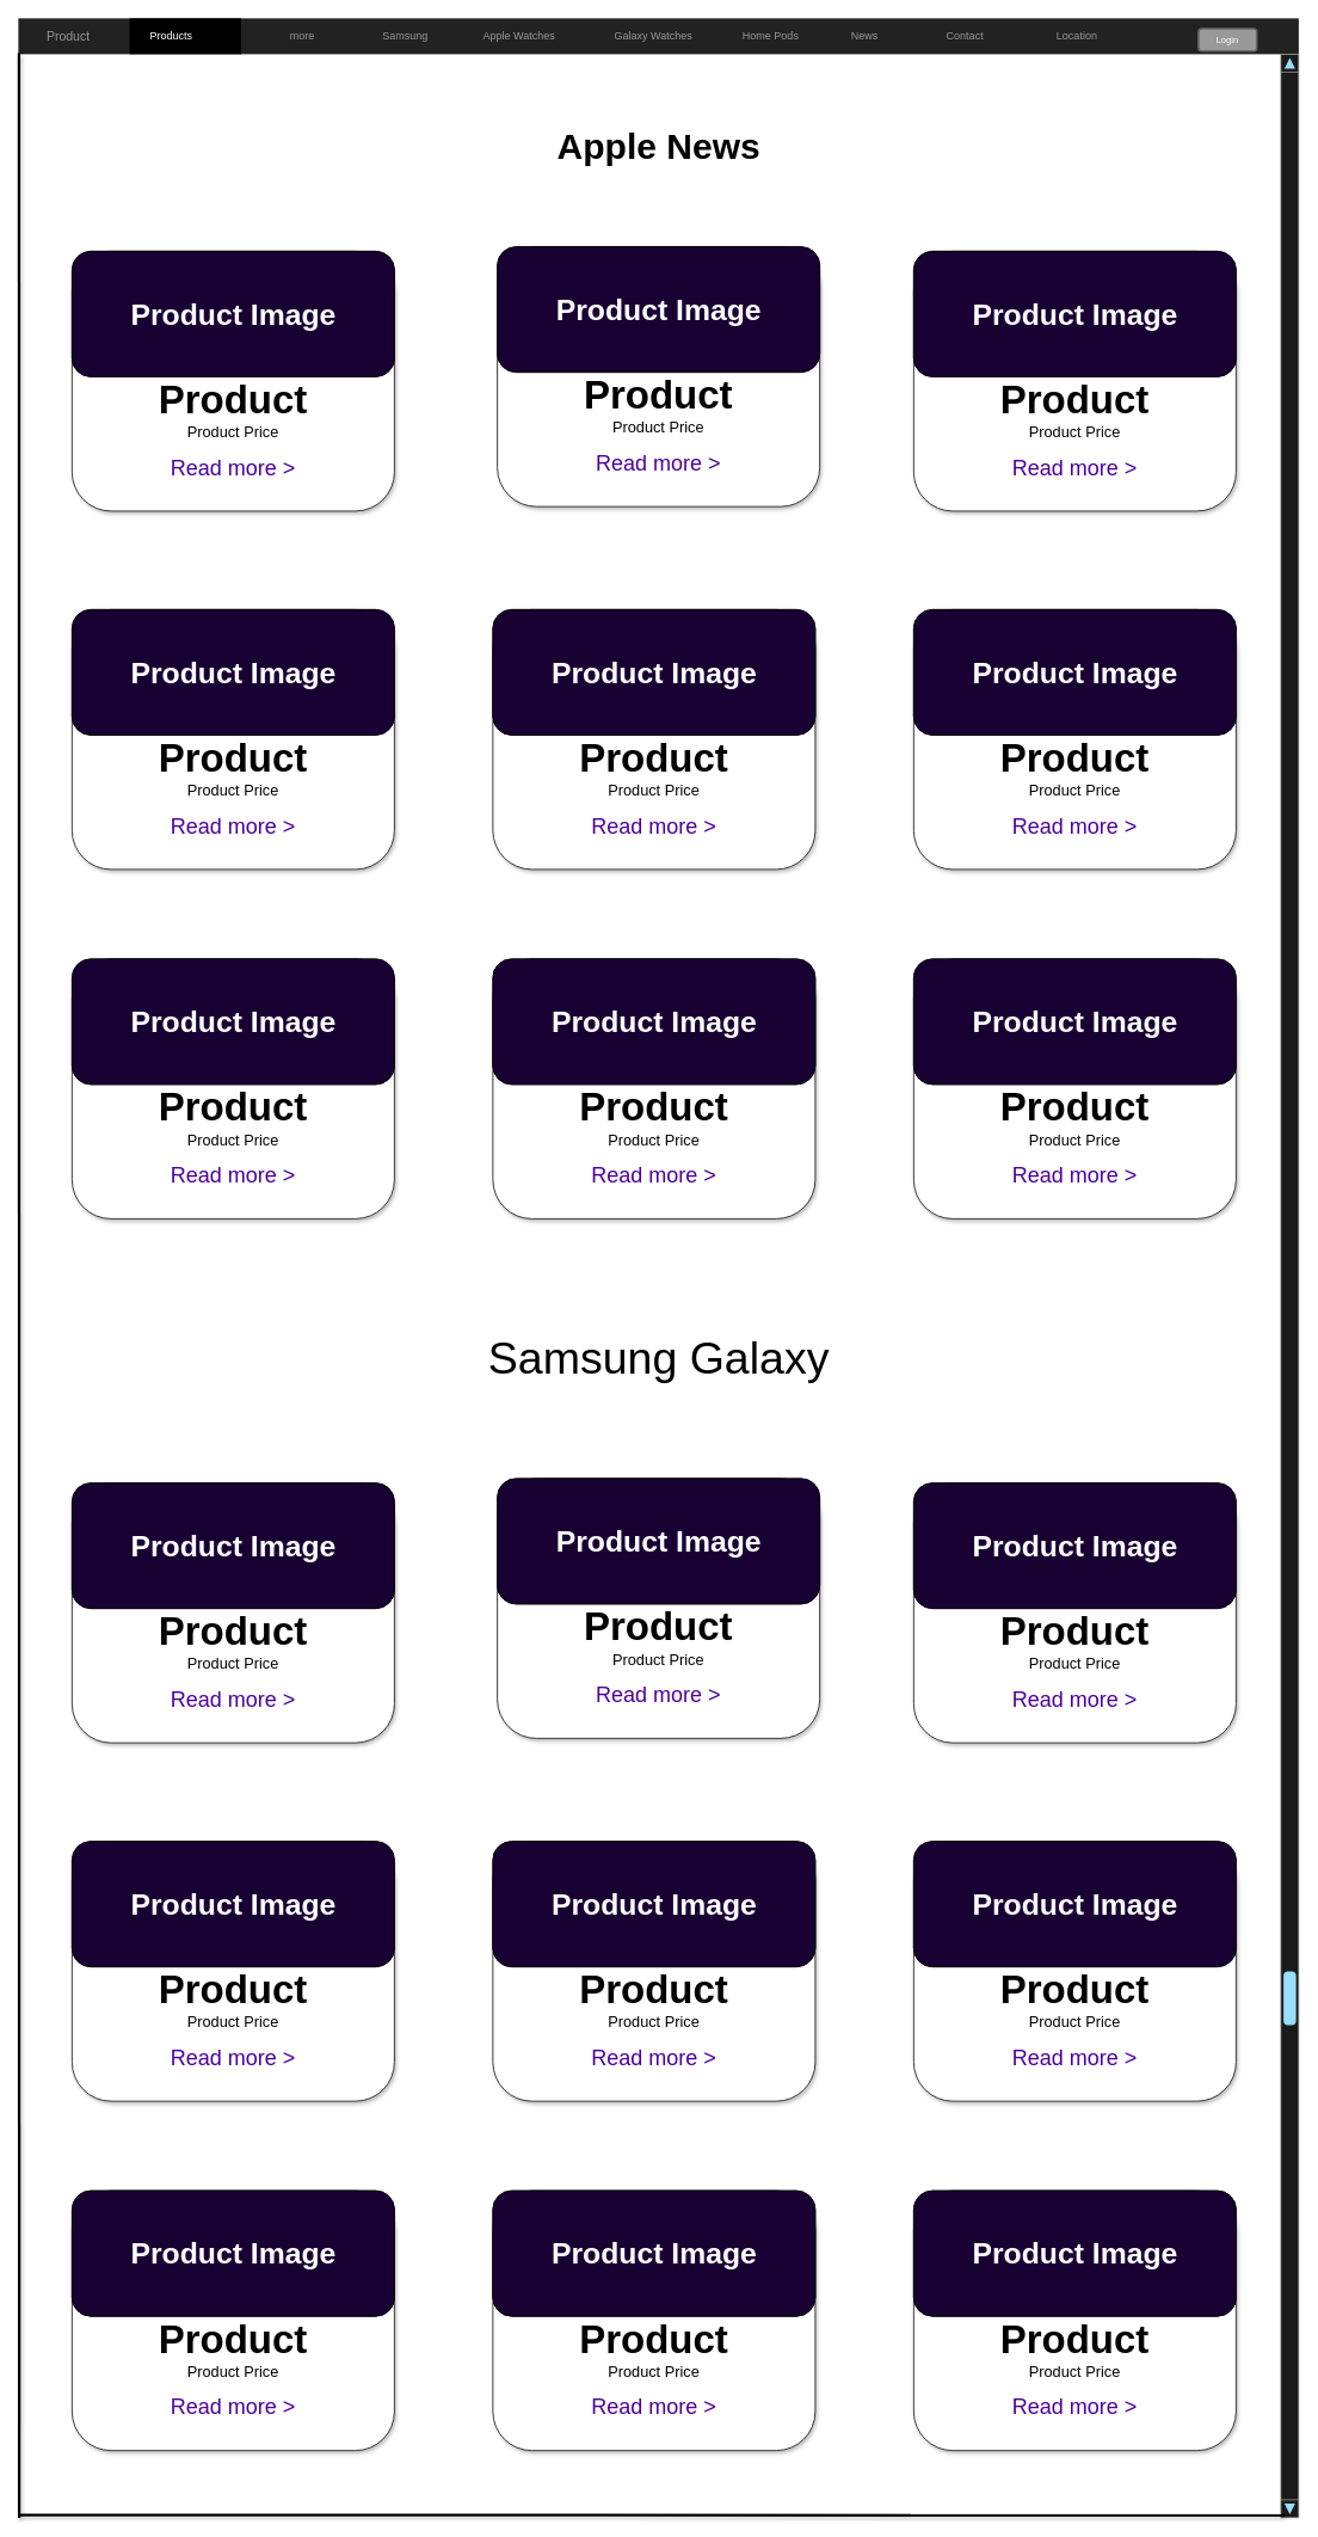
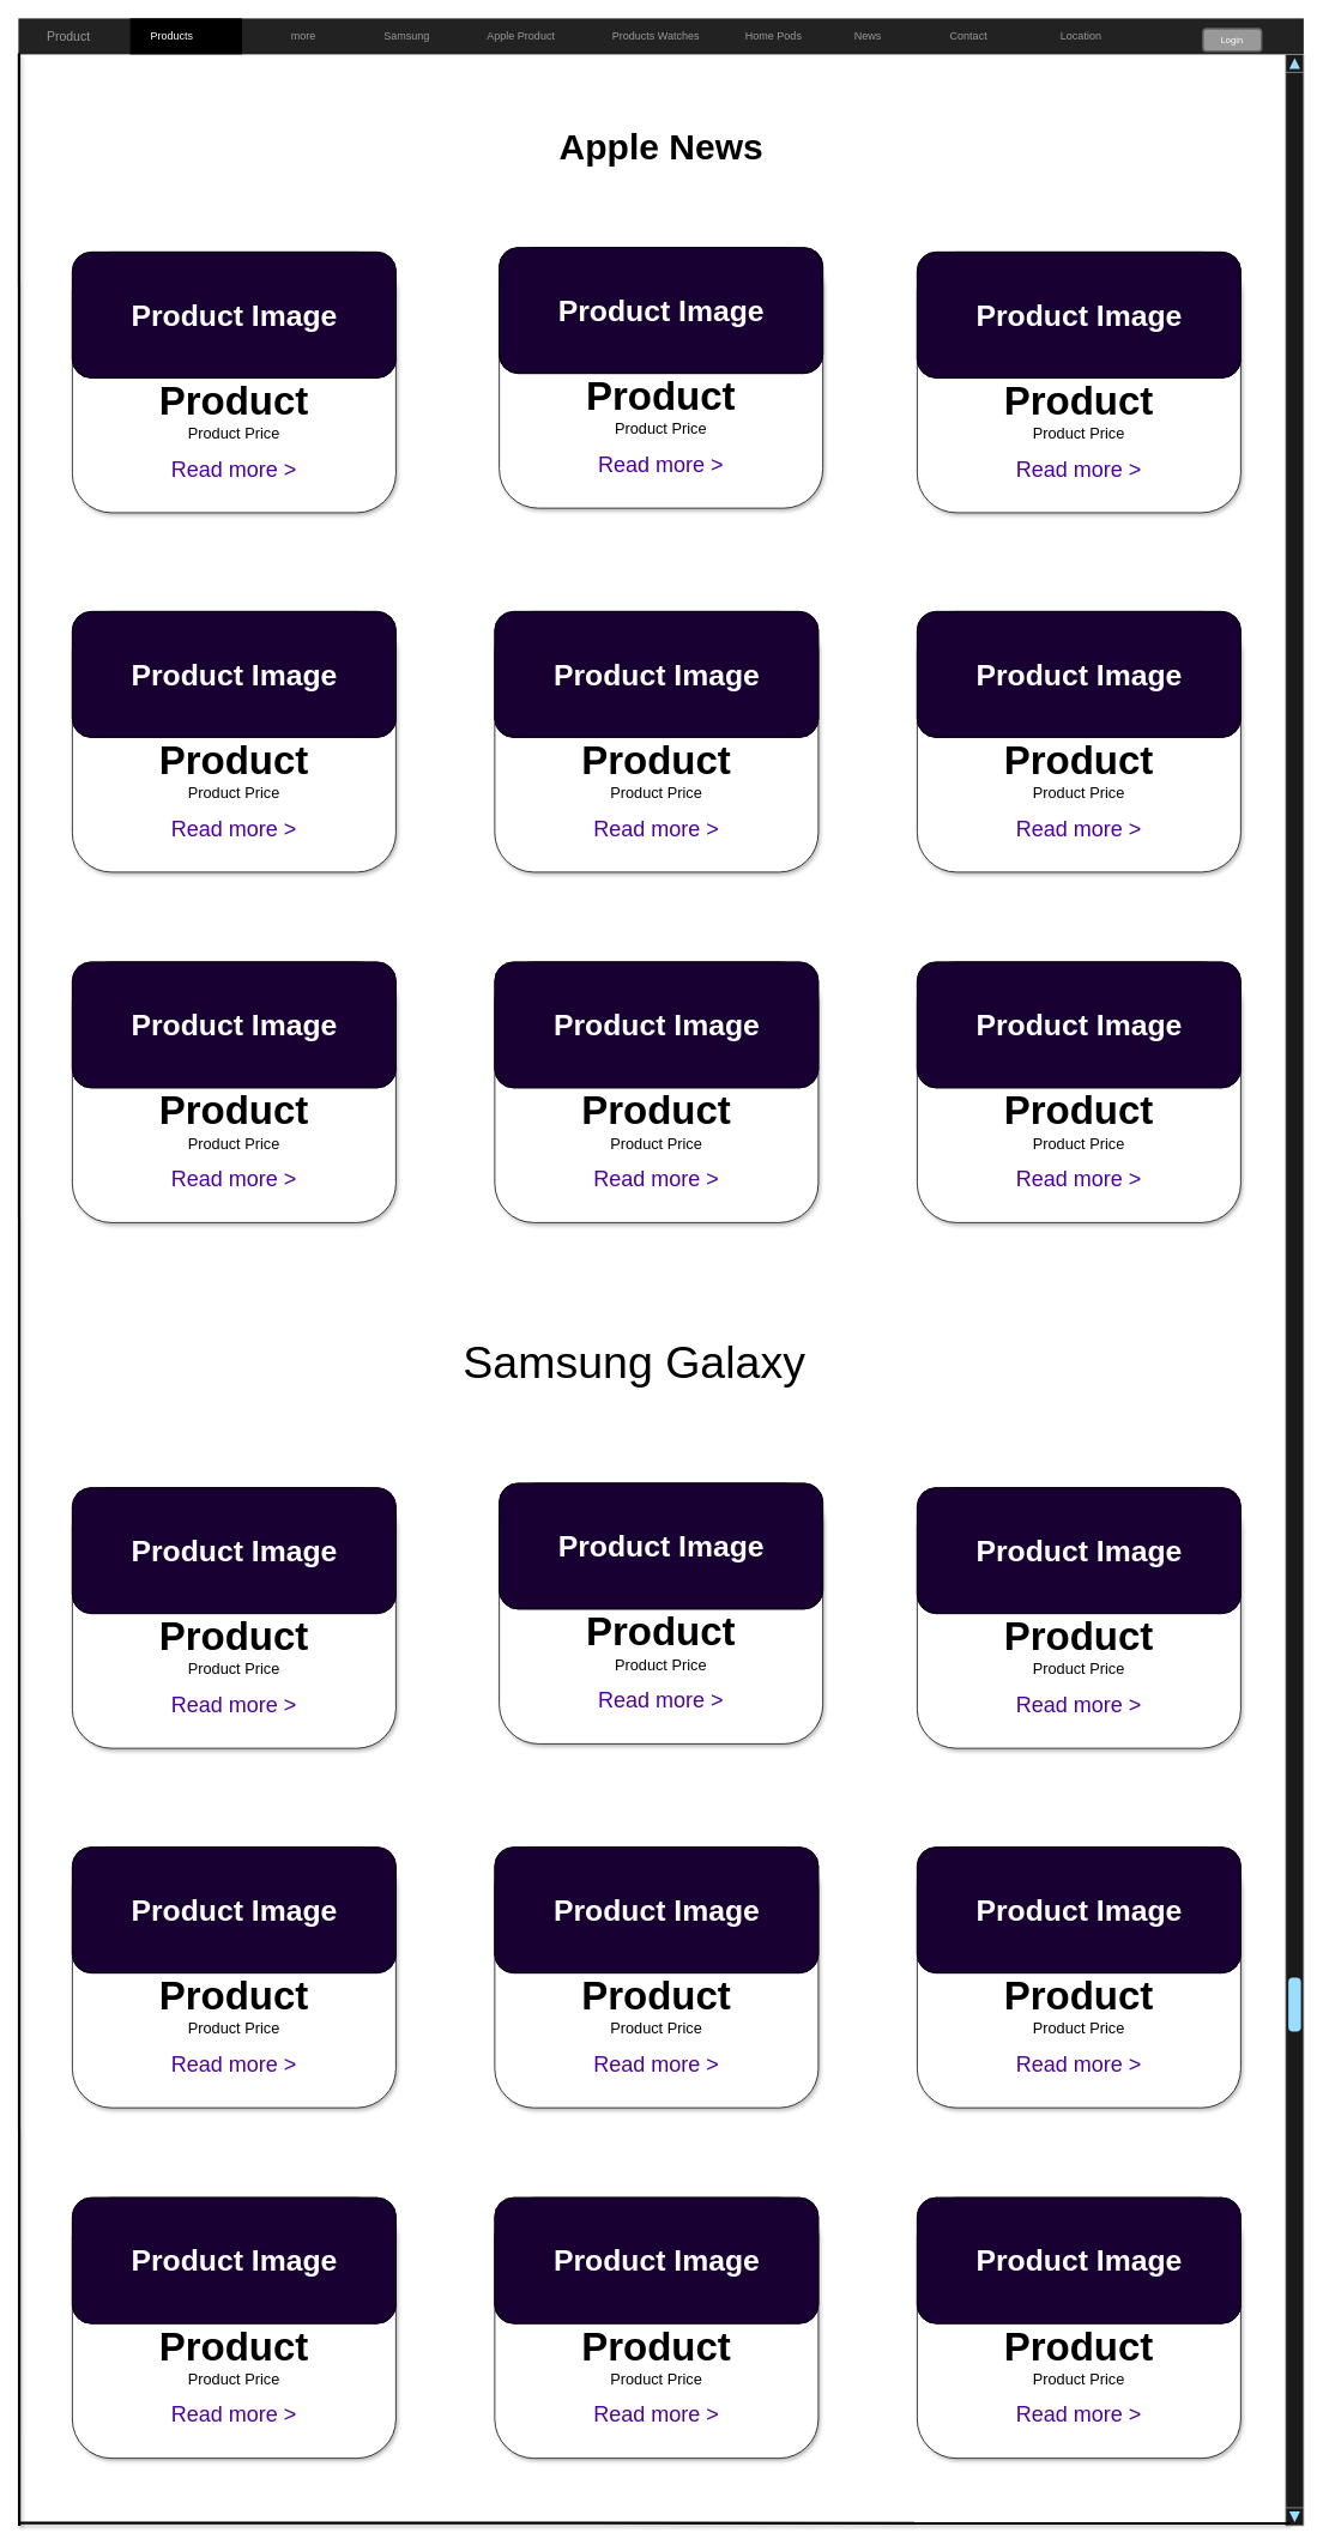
- <mxCell id="4" value="Apple Watches" style="html=1;shadow=0;dashed=0;fillColor=none;strokeColor=none;shape=mxgraph.bootstrap.rect;fontColor=#999999;whiteSpace=wrap;" parent="2" vertex="1"><mxGeometry x="497.391" width="125.125" height="40" as="geometry" /></mxCell>
+ <mxCell id="4" value="Apple Product" style="html=1;shadow=0;dashed=0;fillColor=none;strokeColor=none;shape=mxgraph.bootstrap.rect;fontColor=#999999;whiteSpace=wrap;" parent="2" vertex="1"><mxGeometry x="497.391" width="125.125" height="40" as="geometry" /></mxCell>
- <mxCell id="10" value="Galaxy Watches" style="html=1;shadow=0;dashed=0;fillColor=none;strokeColor=none;shape=mxgraph.bootstrap.rect;fontColor=#999999;whiteSpace=wrap;" parent="2" vertex="1"><mxGeometry x="646.609" width="125.125" height="40" as="geometry" /></mxCell>
+ <mxCell id="10" value="Products Watches" style="html=1;shadow=0;dashed=0;fillColor=none;strokeColor=none;shape=mxgraph.bootstrap.rect;fontColor=#999999;whiteSpace=wrap;" parent="2" vertex="1"><mxGeometry x="646.609" width="125.125" height="40" as="geometry" /></mxCell>
- <mxCell id="128" value="Samsung Galaxy" style="text;html=1;resizable=0;autosize=1;align=center;verticalAlign=middle;points=[];fillColor=none;strokeColor=none;rounded=0;fontSize=50;labelBackgroundColor=#FFFFFF;" parent="1" vertex="1"><mxGeometry x="535" y="1480" width="400" height="70" as="geometry" /></mxCell>
+ <mxCell id="128" value="Samsung Galaxy" style="text;html=1;resizable=0;autosize=1;align=center;verticalAlign=middle;points=[];fillColor=none;strokeColor=none;rounded=0;fontSize=50;labelBackgroundColor=#FFFFFF;" parent="1" vertex="1"><mxGeometry x="505" y="1480" width="400" height="70" as="geometry" /></mxCell>
